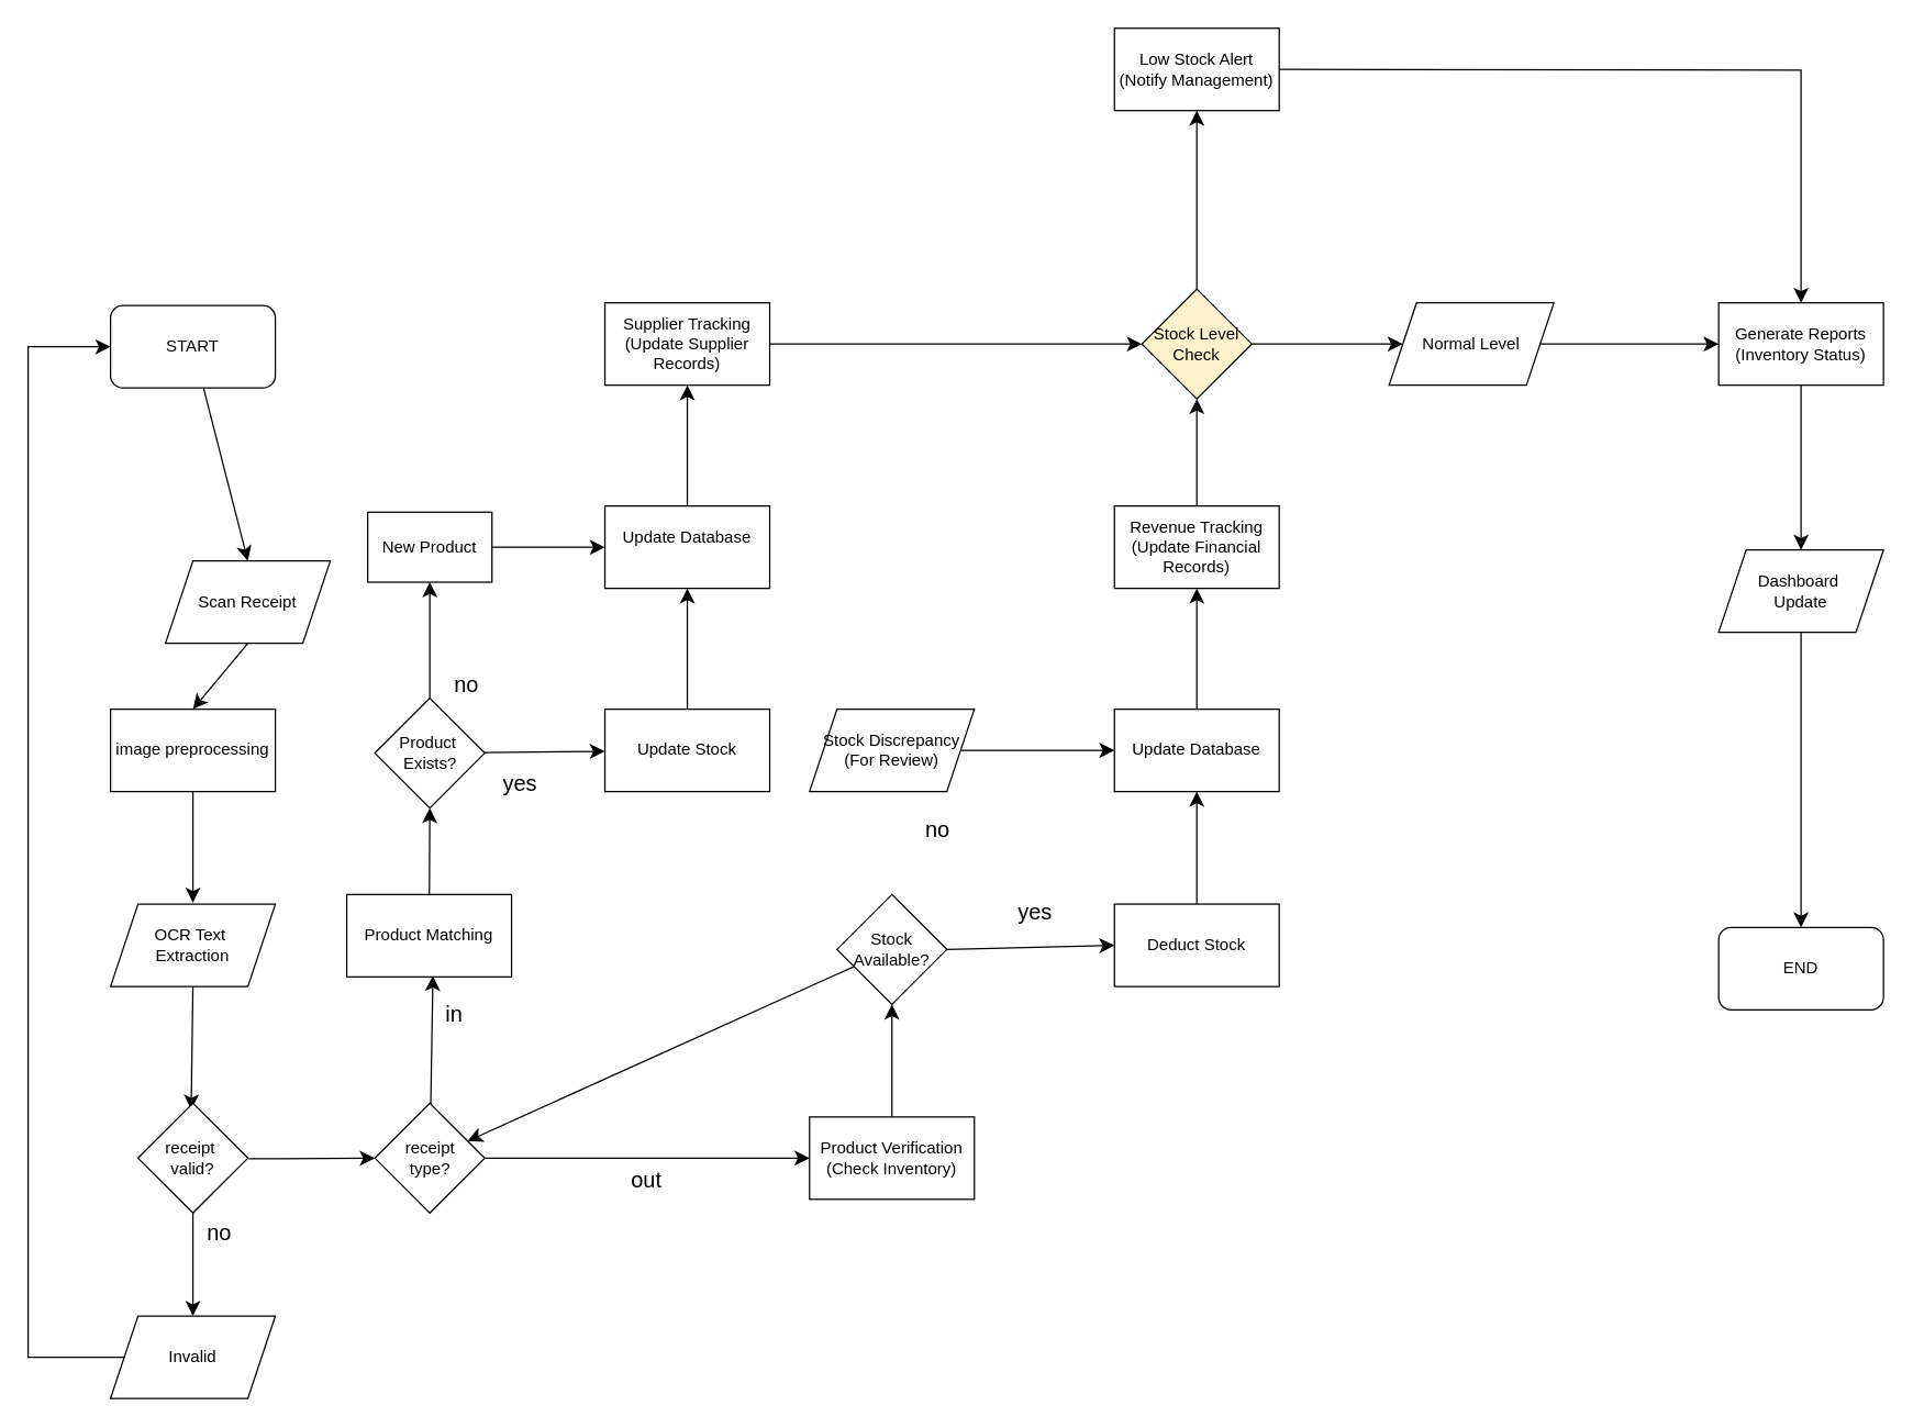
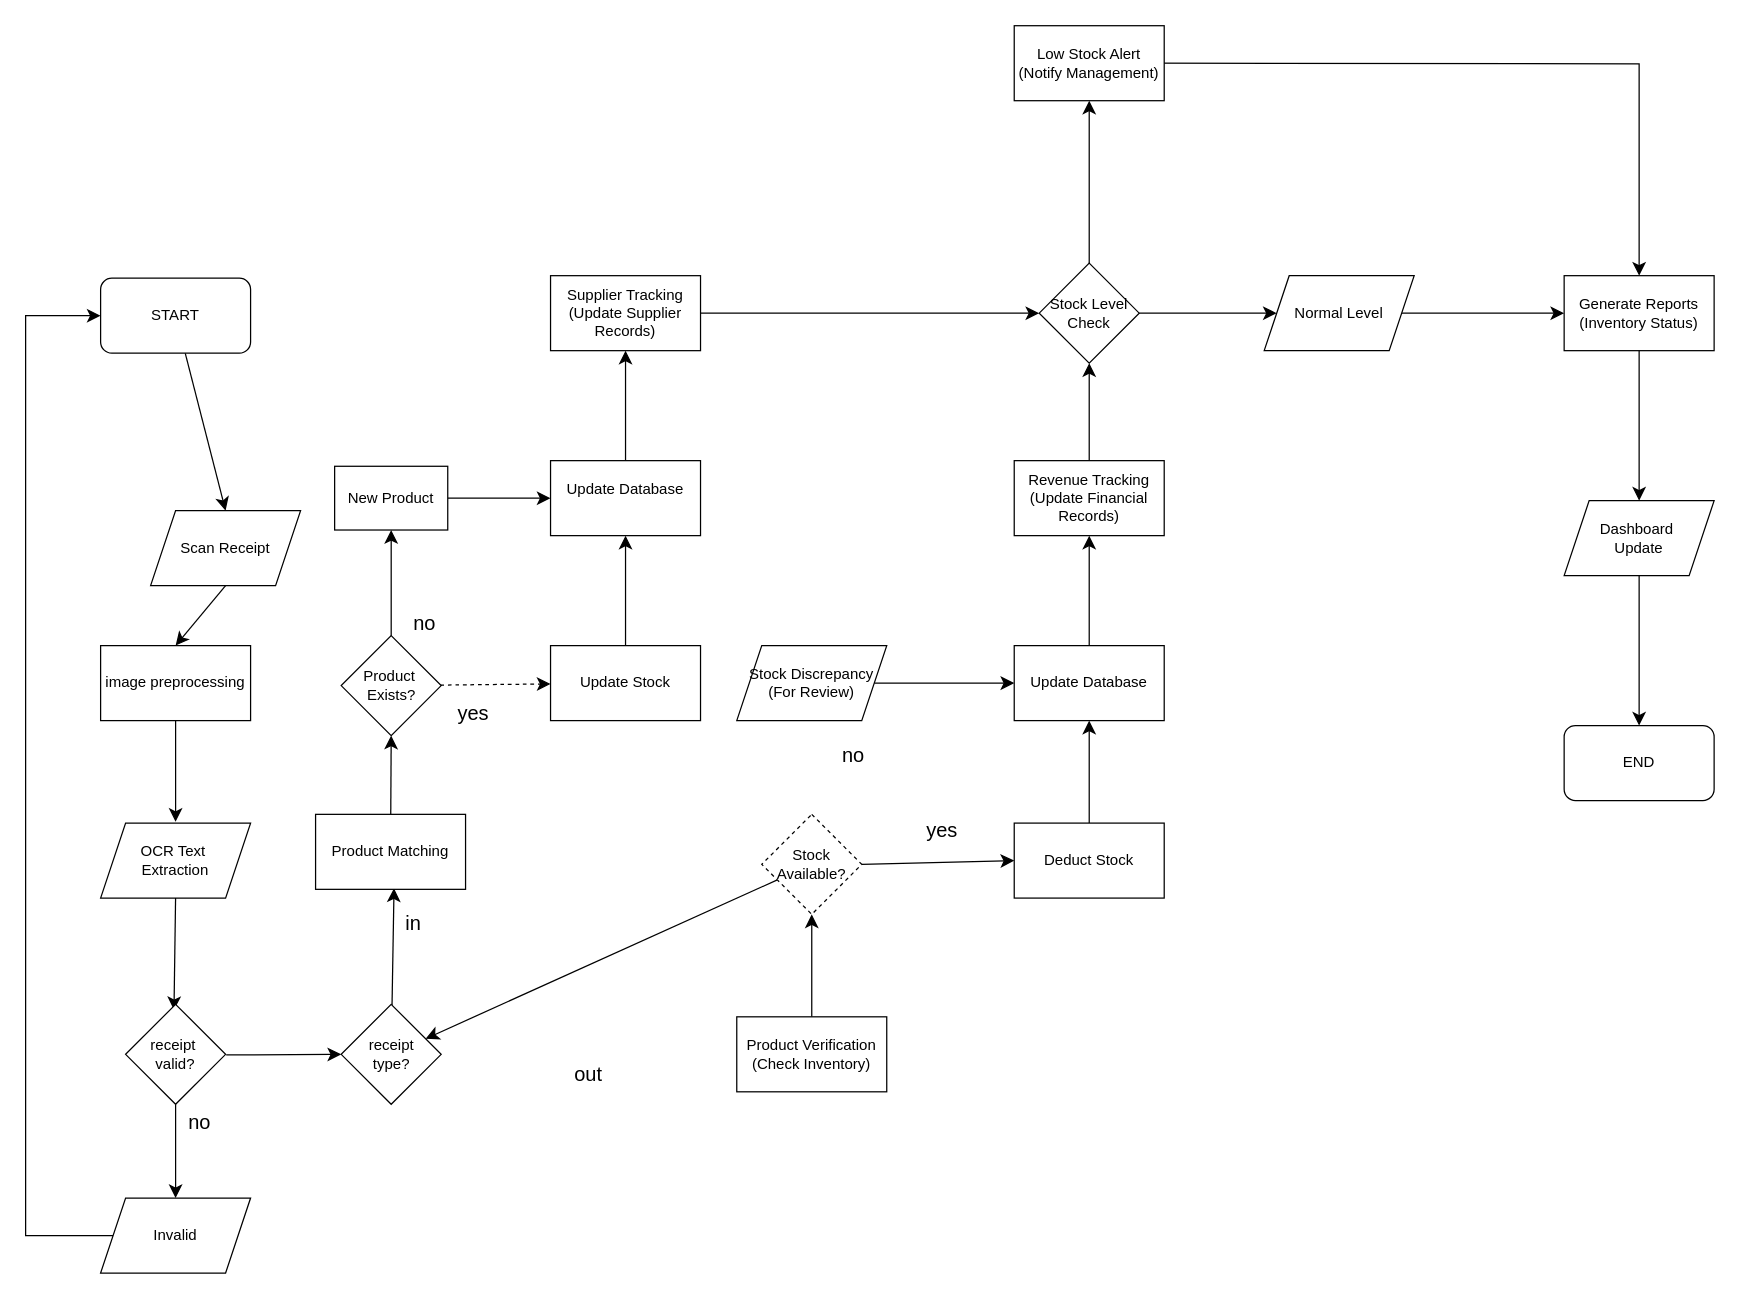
- <mxCell id="54" value="Stock Level Check" style="rhombus;whiteSpace=wrap;html=1;rounded=0;fillColor=#fff2cc;" vertex="1" parent="1"><mxGeometry x="831" y="210" width="80" height="80" as="geometry" /></mxCell>
+ <mxCell id="54" value="Stock Level Check" style="rhombus;whiteSpace=wrap;html=1;rounded=0;" vertex="1" parent="1"><mxGeometry x="831" y="210" width="80" height="80" as="geometry" /></mxCell>
- <mxCell id="17" value="" style="edgeStyle=none;curved=1;rounded=0;orthogonalLoop=1;jettySize=auto;html=1;fontSize=12;startSize=8;endSize=8;" edge="1" parent="1" source="18" target="29"><mxGeometry relative="1" as="geometry" /></mxCell>
+ <mxCell id="17" value="" style="edgeStyle=none;curved=1;rounded=0;orthogonalLoop=1;jettySize=auto;html=1;fontSize=12;startSize=8;endSize=8;dashed=1;" edge="1" parent="1" source="18" target="29"><mxGeometry relative="1" as="geometry" /></mxCell>
- <mxCell id="37" value="Stock&lt;div&gt;Available?&lt;/div&gt;" style="rhombus;whiteSpace=wrap;html=1;rounded=0;" vertex="1" parent="1"><mxGeometry x="609" y="651" width="80" height="80" as="geometry" /></mxCell>
+ <mxCell id="37" value="Stock&lt;div&gt;Available?&lt;/div&gt;" style="rhombus;whiteSpace=wrap;html=1;rounded=0;dashed=1;" vertex="1" parent="1"><mxGeometry x="609" y="651" width="80" height="80" as="geometry" /></mxCell>
- <mxCell id="62" value="END" style="rounded=1;whiteSpace=wrap;html=1;" vertex="1" parent="1"><mxGeometry x="1251" y="675" width="120" height="60" as="geometry" /></mxCell>
+ <mxCell id="62" value="END" style="rounded=1;whiteSpace=wrap;html=1;" vertex="1" parent="1"><mxGeometry x="1251" y="580" width="120" height="60" as="geometry" /></mxCell>
- <mxCell id="11" style="edgeStyle=none;curved=1;rounded=0;orthogonalLoop=1;jettySize=auto;html=1;entryX=0;entryY=0.5;entryDx=0;entryDy=0;fontSize=12;startSize=8;endSize=8;exitX=1;exitY=0.5;exitDx=0;exitDy=0;" edge="1" parent="1" source="13" target="34"><mxGeometry relative="1" as="geometry"><mxPoint x="352" y="844" as="sourcePoint" /><mxPoint x="589" y="844" as="targetPoint" /></mxGeometry></mxCell>
